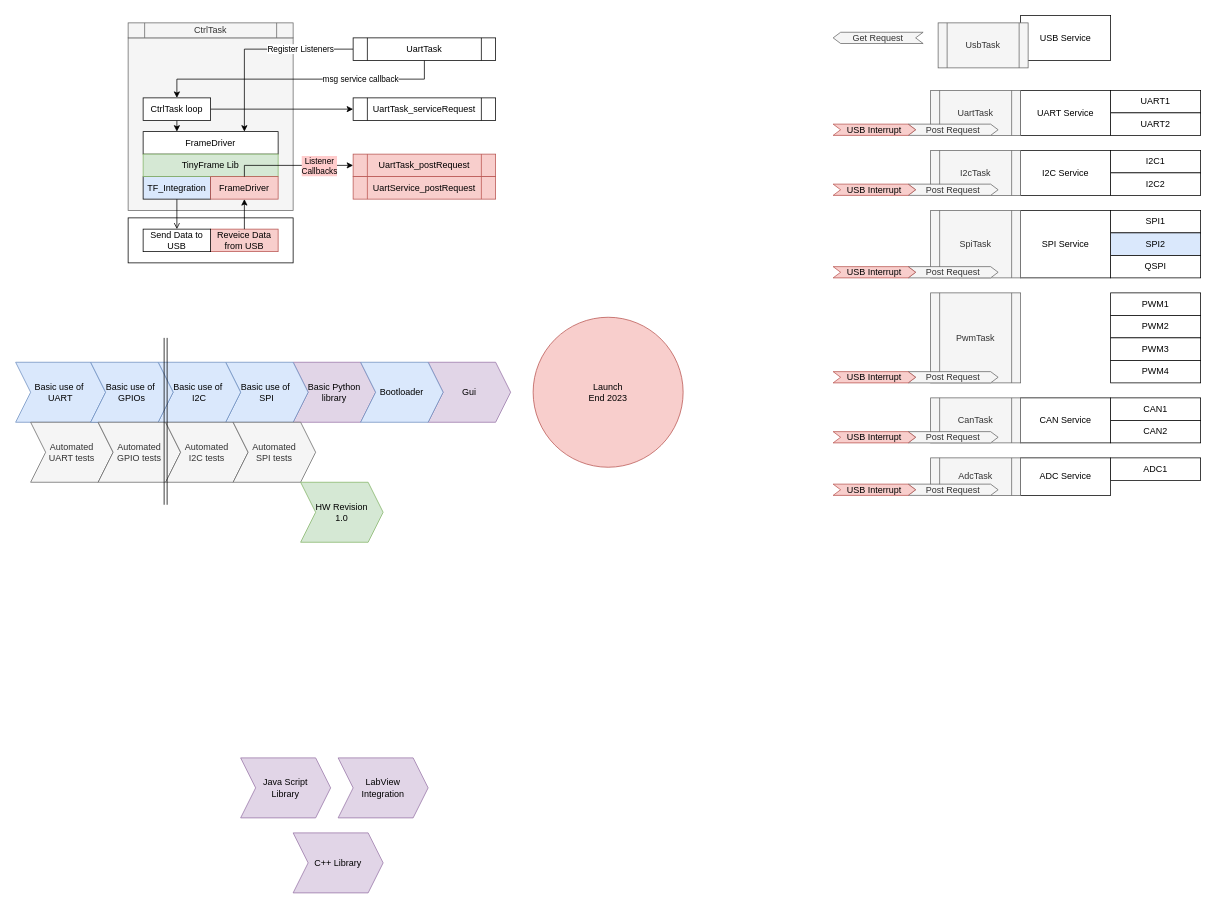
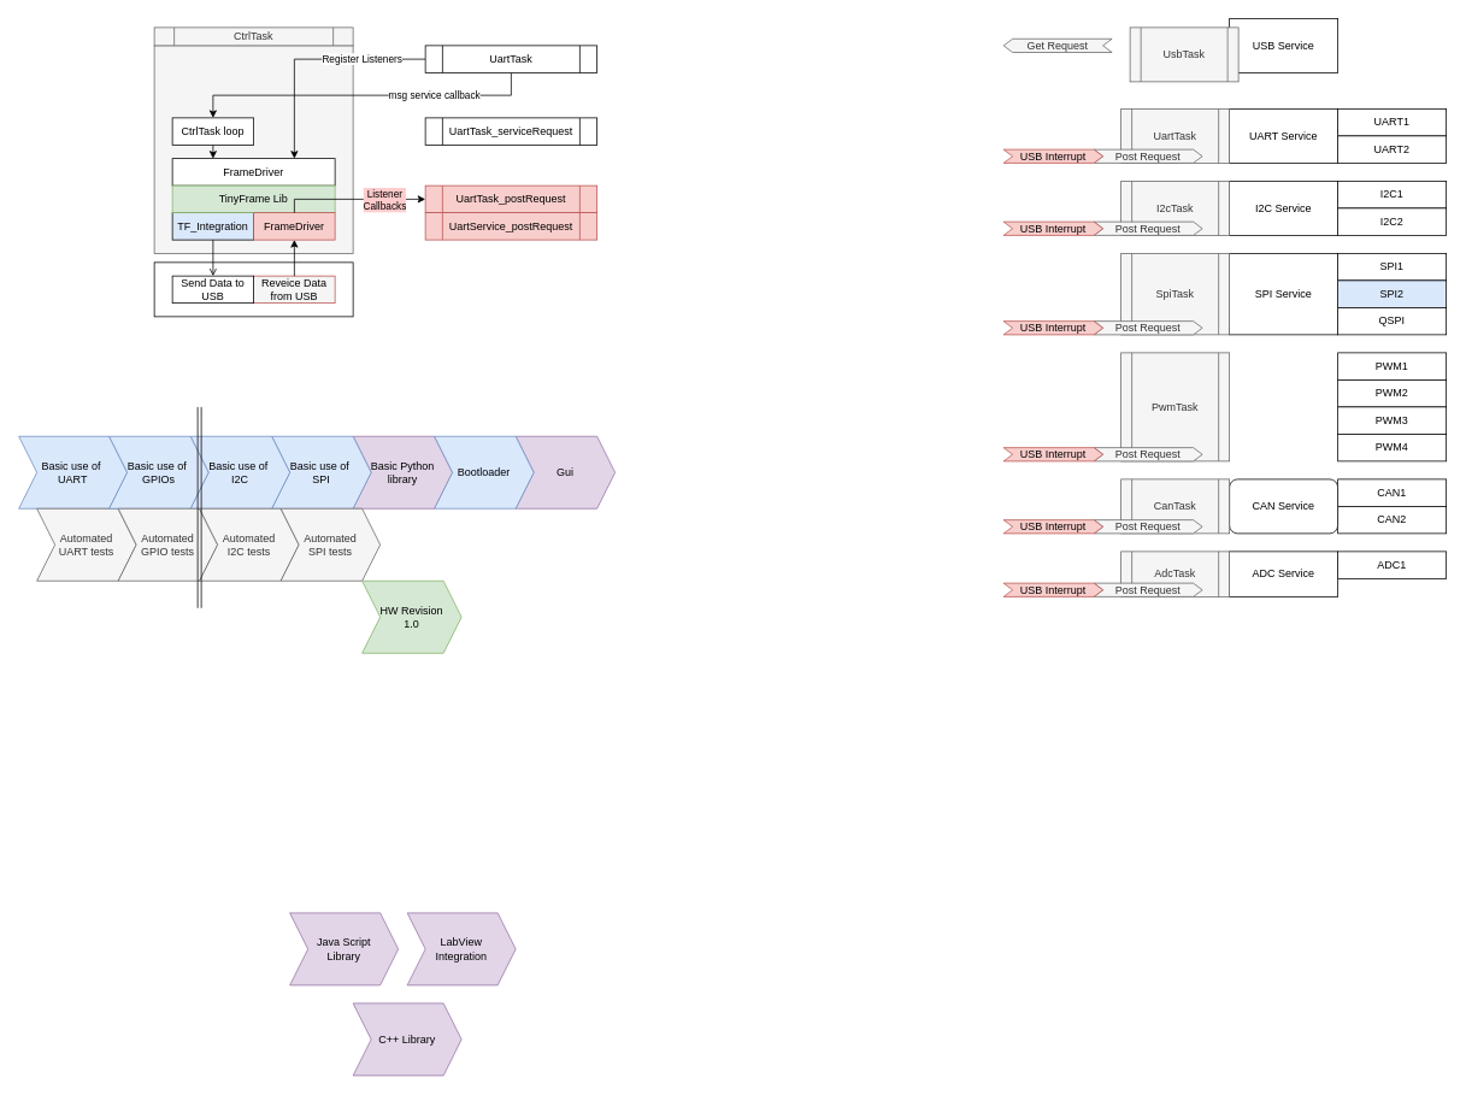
- <mxCell id="59" style="edgeStyle=orthogonalEdgeStyle;rounded=0;orthogonalLoop=1;jettySize=auto;html=1;exitX=1;exitY=0.5;exitDx=0;exitDy=0;entryX=0;entryY=0.5;entryDx=0;entryDy=0;" parent="1" source="60" target="55" edge="1"><mxGeometry relative="1" as="geometry" /></mxCell>
- <mxCell id="42" value="Reveice Data from USB" style="rounded=0;whiteSpace=wrap;html=1;fillColor=#f8cecc;strokeColor=#b85450;" parent="1" vertex="1"><mxGeometry x="280" y="305" width="90" height="30" as="geometry" /></mxCell>
+ <mxCell id="42" value="Reveice Data from USB" style="rounded=0;whiteSpace=wrap;html=1;fillColor=#f5f5f5;strokeColor=#b85450;" parent="1" vertex="1"><mxGeometry x="280" y="305" width="90" height="30" as="geometry" /></mxCell>
- <mxCell id="78" value="Launch&lt;br&gt;End 2023" style="ellipse;whiteSpace=wrap;html=1;aspect=fixed;fillColor=#f8cecc;strokeColor=#b85450;" vertex="1" parent="1"><mxGeometry x="710" y="422.5" width="200" height="200" as="geometry" /></mxCell>
- <mxCell id="21" value="CAN Service" style="rounded=0;whiteSpace=wrap;html=1;" parent="1" vertex="1"><mxGeometry x="1360" y="530" width="120" height="60" as="geometry" /></mxCell>
+ <mxCell id="21" value="CAN Service" style="whiteSpace=wrap;html=1;rounded=1;" parent="1" vertex="1"><mxGeometry x="1360" y="530" width="120" height="60" as="geometry" /></mxCell>
